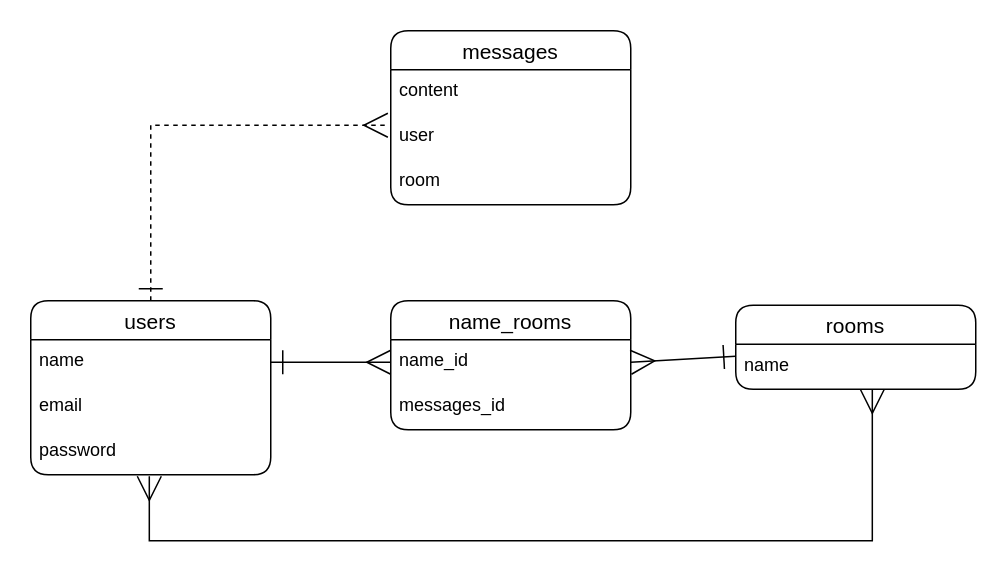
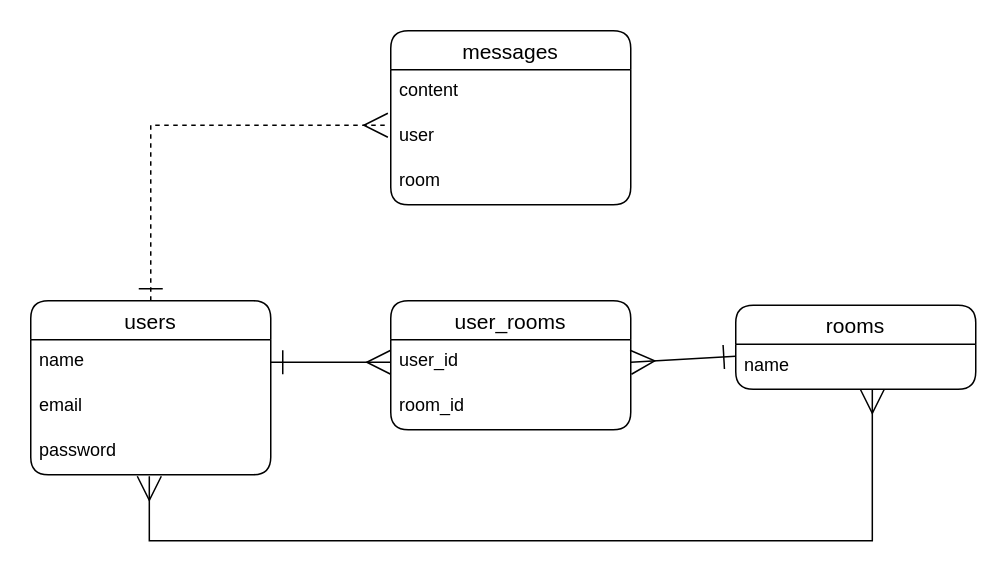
- <mxCell id="7" value="name_rooms" style="swimlane;fontStyle=0;childLayout=stackLayout;horizontal=1;startSize=26;horizontalStack=0;resizeParent=1;resizeParentMax=0;resizeLast=0;collapsible=1;marginBottom=0;align=center;fontSize=14;rounded=1;" vertex="1" parent="1"><mxGeometry x="260" y="200" width="160" height="86" as="geometry" /></mxCell>
+ <mxCell id="7" value="user_rooms" style="swimlane;fontStyle=0;childLayout=stackLayout;horizontal=1;startSize=26;horizontalStack=0;resizeParent=1;resizeParentMax=0;resizeLast=0;collapsible=1;marginBottom=0;align=center;fontSize=14;rounded=1;" vertex="1" parent="1"><mxGeometry x="260" y="200" width="160" height="86" as="geometry" /></mxCell>
- <mxCell id="8" value="name_id" style="text;strokeColor=none;fillColor=none;spacingLeft=4;spacingRight=4;overflow=hidden;rotatable=0;points=[[0,0.5],[1,0.5]];portConstraint=eastwest;fontSize=12;rounded=1;" vertex="1" parent="7"><mxGeometry y="26" width="160" height="30" as="geometry" /></mxCell>
+ <mxCell id="8" value="user_id" style="text;strokeColor=none;fillColor=none;spacingLeft=4;spacingRight=4;overflow=hidden;rotatable=0;points=[[0,0.5],[1,0.5]];portConstraint=eastwest;fontSize=12;rounded=1;" vertex="1" parent="7"><mxGeometry y="26" width="160" height="30" as="geometry" /></mxCell>
- <mxCell id="9" value="messages_id" style="text;strokeColor=none;fillColor=none;spacingLeft=4;spacingRight=4;overflow=hidden;rotatable=0;points=[[0,0.5],[1,0.5]];portConstraint=eastwest;fontSize=12;rounded=1;" vertex="1" parent="7"><mxGeometry y="56" width="160" height="30" as="geometry" /></mxCell>
+ <mxCell id="9" value="room_id" style="text;strokeColor=none;fillColor=none;spacingLeft=4;spacingRight=4;overflow=hidden;rotatable=0;points=[[0,0.5],[1,0.5]];portConstraint=eastwest;fontSize=12;rounded=1;" vertex="1" parent="7"><mxGeometry y="56" width="160" height="30" as="geometry" /></mxCell>
